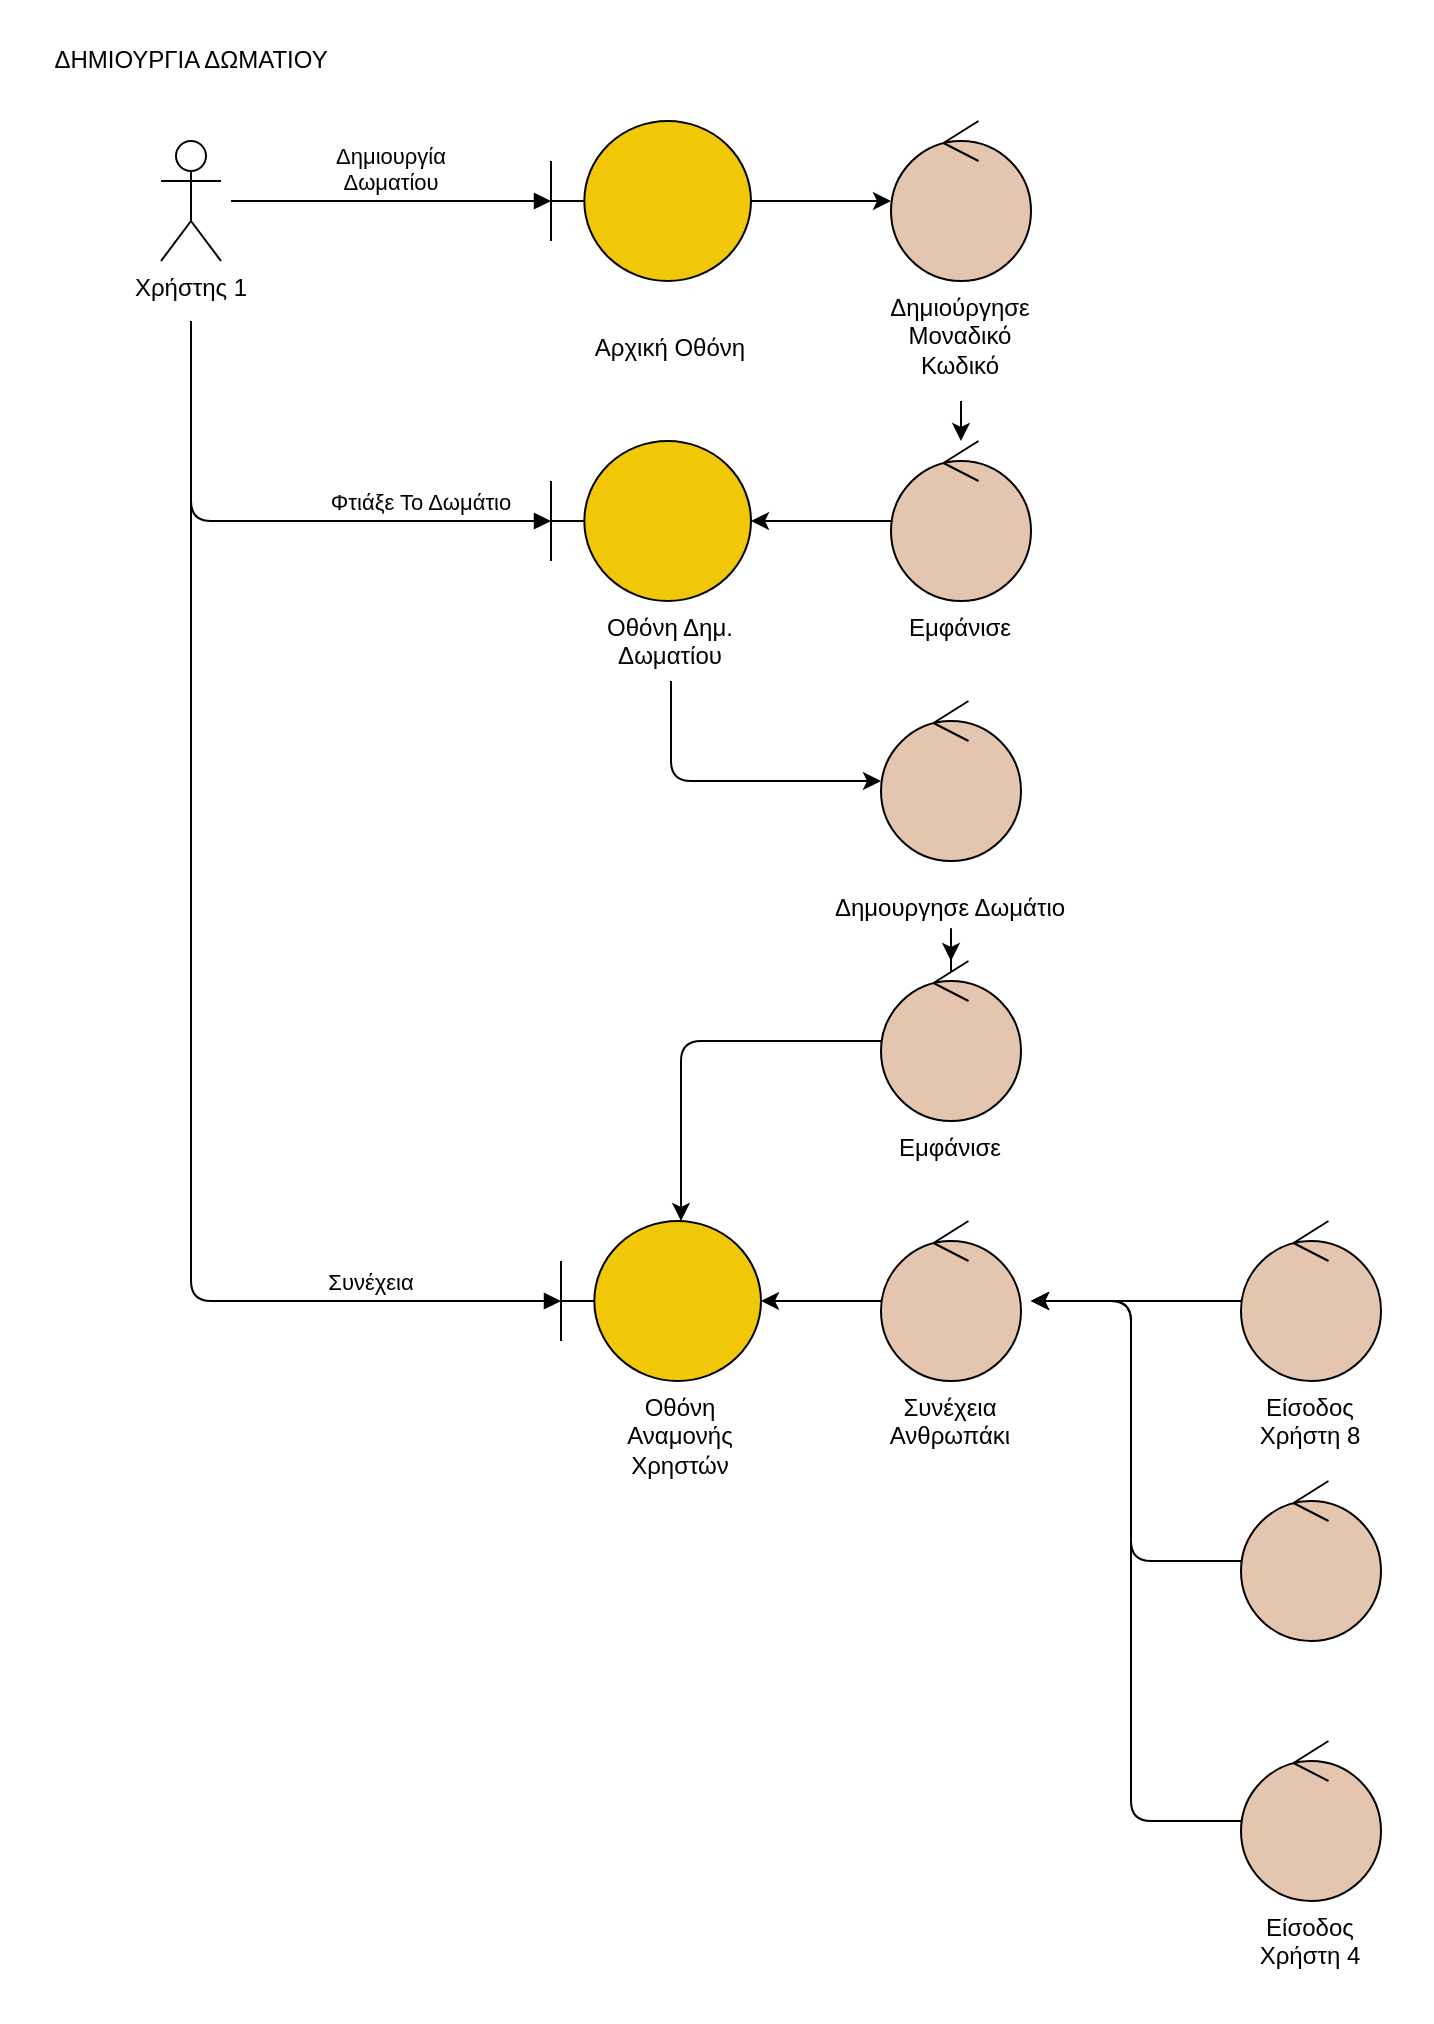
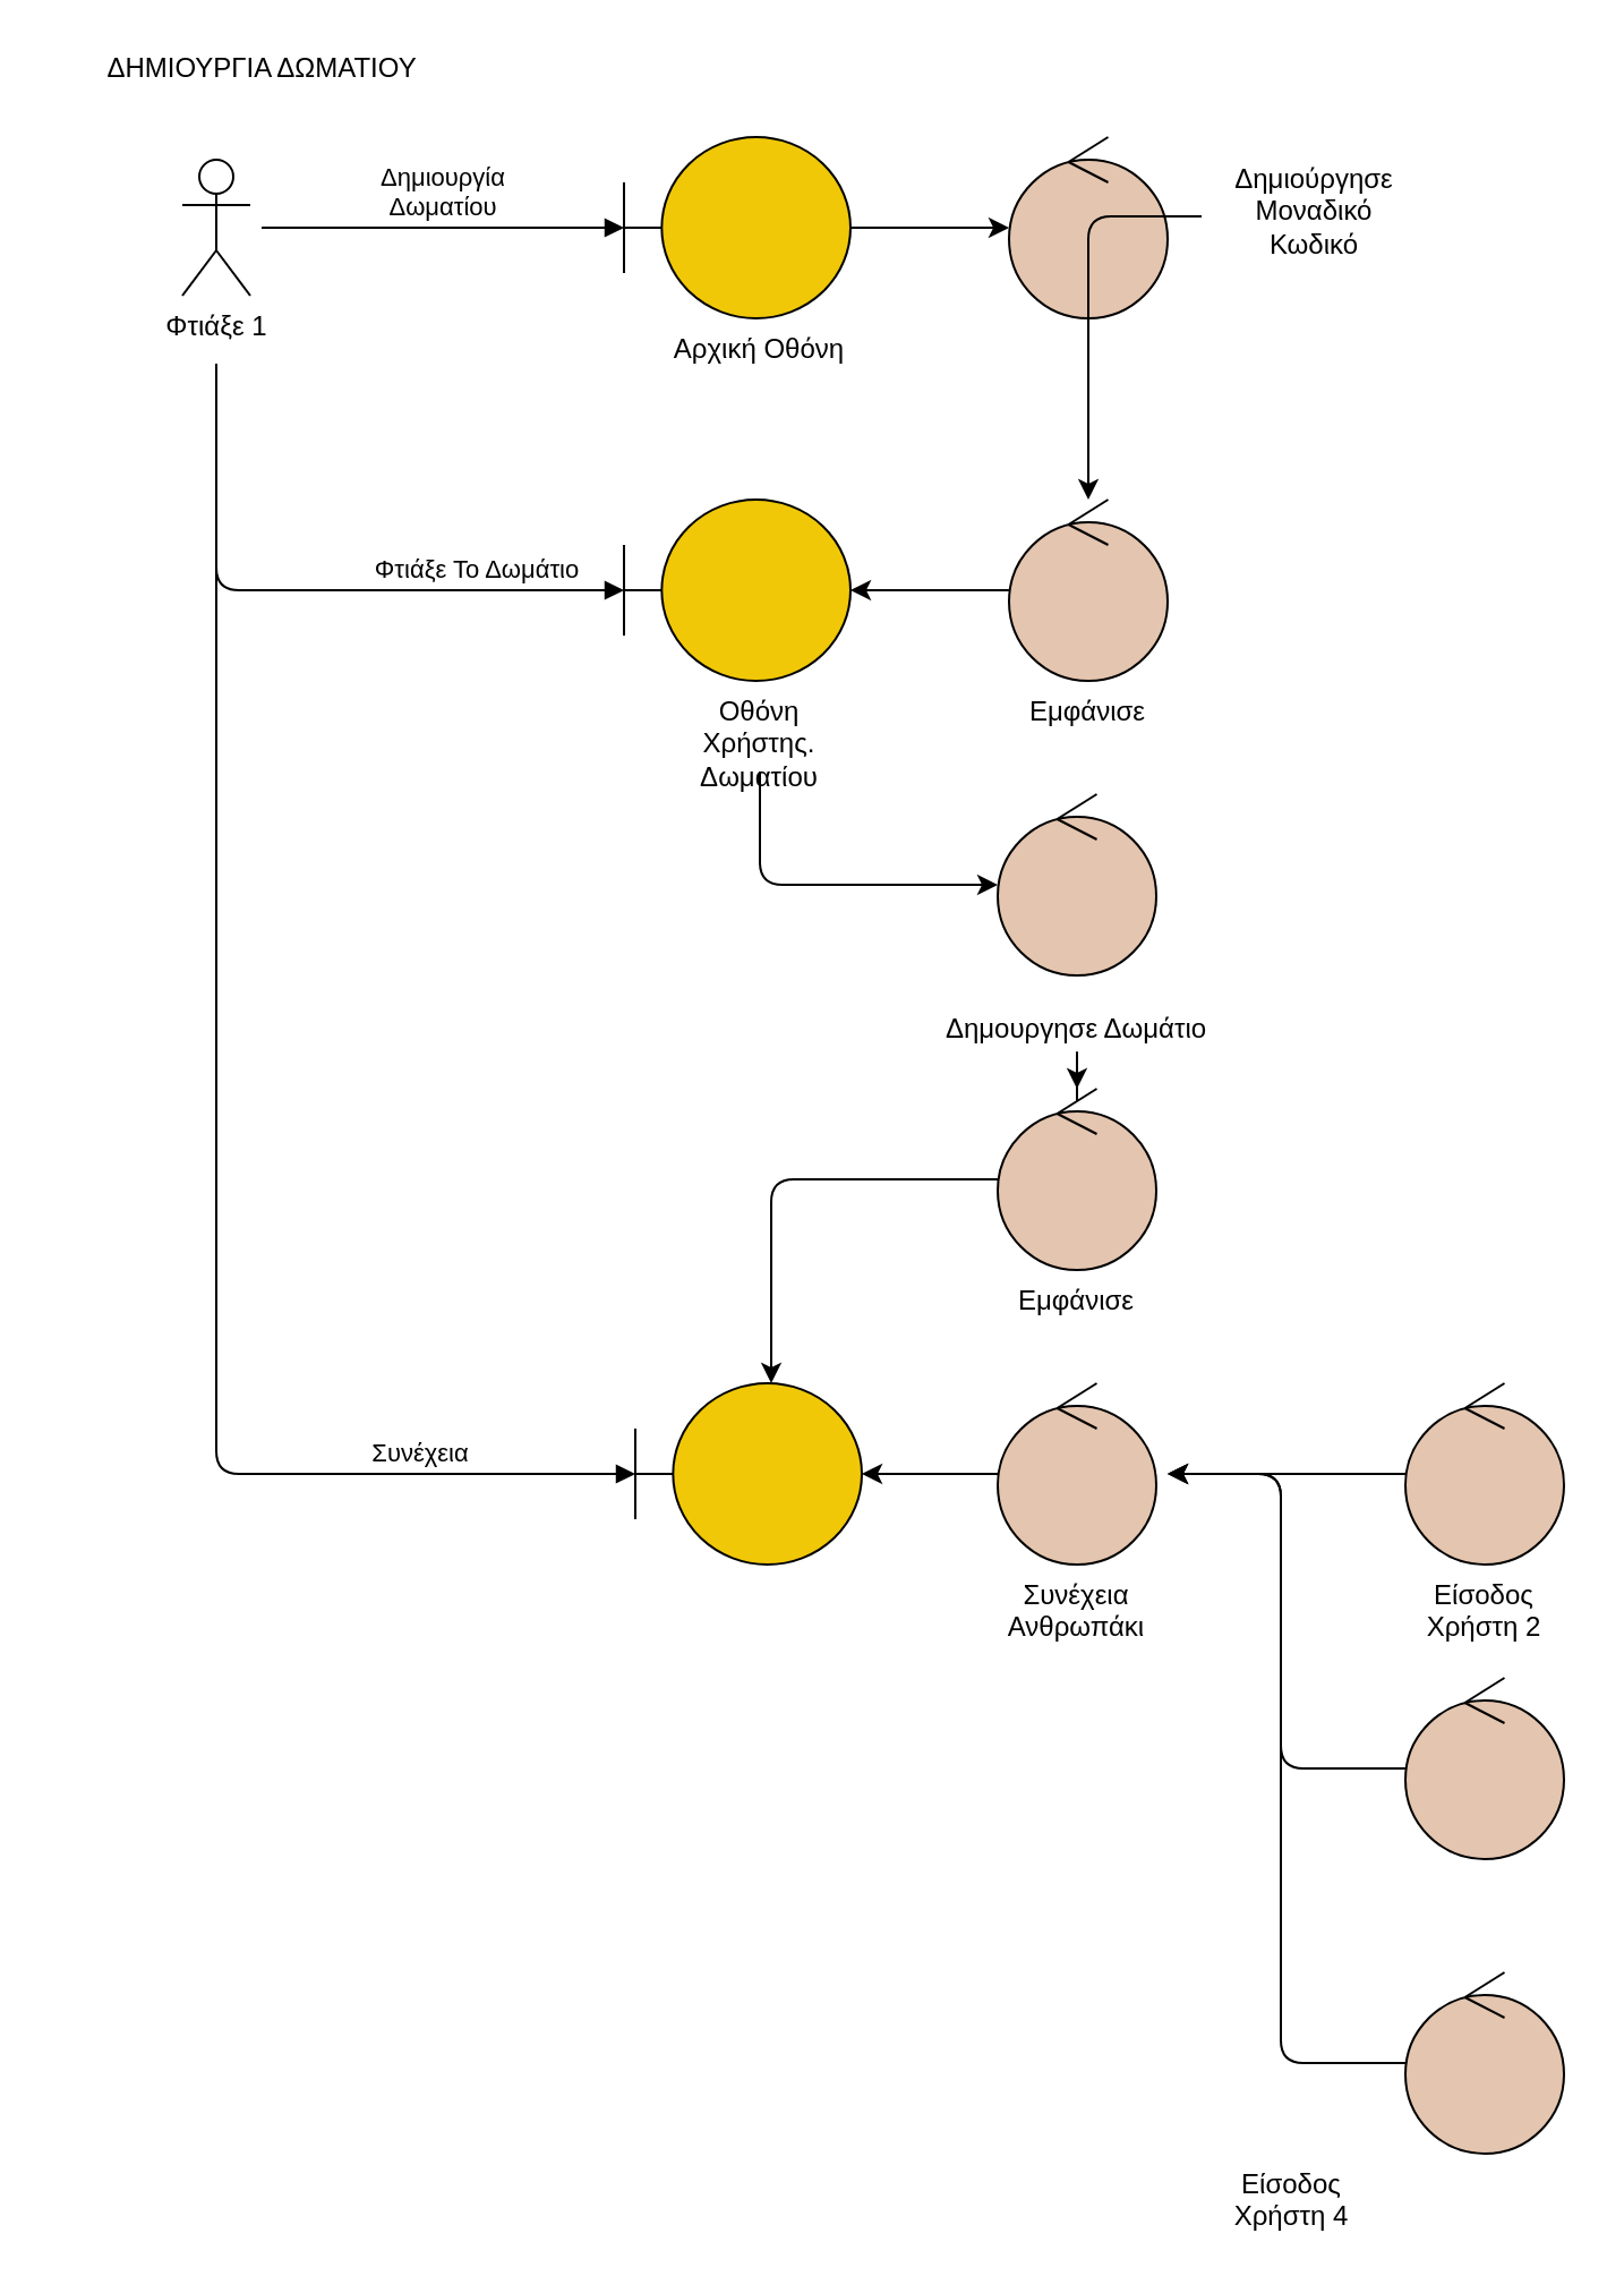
- <mxCell id="2" value="ΔΗΜΙΟΥΡΓΙΑ ΔΩΜΑΤΙΟΥ" style="text;html=1;align=center;verticalAlign=middle;resizable=0;points=[];autosize=1;strokeColor=none;fillColor=none;" parent="1" vertex="1"><mxGeometry x="20" y="20" width="150" height="20" as="geometry" /></mxCell>
+ <mxCell id="2" value="ΔΗΜΙΟΥΡΓΙΑ ΔΩΜΑΤΙΟΥ" style="text;html=1;align=center;verticalAlign=middle;resizable=0;points=[];autosize=1;strokeColor=none;fillColor=none;" parent="1" vertex="1"><mxGeometry x="40" y="20" width="150" height="20" as="geometry" /></mxCell>
- <mxCell id="5" value="Χρήστης 1" style="shape=umlActor;verticalLabelPosition=bottom;verticalAlign=top;html=1;" parent="1" vertex="1"><mxGeometry x="80" y="70" width="30" height="60" as="geometry" /></mxCell>
+ <mxCell id="5" value="Φτιάξε 1" style="shape=umlActor;verticalLabelPosition=bottom;verticalAlign=top;html=1;" parent="1" vertex="1"><mxGeometry x="80" y="70" width="30" height="60" as="geometry" /></mxCell>
- <mxCell id="28" value="&lt;meta charset=&quot;utf-8&quot;&gt;&lt;span style=&quot;color: rgb(0, 0, 0); font-family: helvetica; font-size: 12px; font-style: normal; font-weight: 400; letter-spacing: normal; text-indent: 0px; text-transform: none; word-spacing: 0px; display: inline; float: none;&quot;&gt;Δημιούργησε&lt;/span&gt;&lt;br style=&quot;color: rgb(0, 0, 0); font-family: helvetica; font-size: 12px; font-style: normal; font-weight: 400; letter-spacing: normal; text-indent: 0px; text-transform: none; word-spacing: 0px;&quot;&gt;&lt;span style=&quot;color: rgb(0, 0, 0); font-family: helvetica; font-size: 12px; font-style: normal; font-weight: 400; letter-spacing: normal; text-indent: 0px; text-transform: none; word-spacing: 0px; display: inline; float: none;&quot;&gt;Μοναδικό&lt;/span&gt;&lt;br style=&quot;color: rgb(0, 0, 0); font-family: helvetica; font-size: 12px; font-style: normal; font-weight: 400; letter-spacing: normal; text-indent: 0px; text-transform: none; word-spacing: 0px;&quot;&gt;&lt;span style=&quot;color: rgb(0, 0, 0); font-family: helvetica; font-size: 12px; font-style: normal; font-weight: 400; letter-spacing: normal; text-indent: 0px; text-transform: none; word-spacing: 0px; display: inline; float: none;&quot;&gt;Κωδικό&lt;/span&gt;" style="text;whiteSpace=wrap;html=1;align=center;labelBackgroundColor=none;" parent="1" vertex="1"><mxGeometry x="430" y="140" width="100" height="60" as="geometry" /></mxCell>
+ <mxCell id="28" value="&lt;meta charset=&quot;utf-8&quot;&gt;&lt;span style=&quot;color: rgb(0, 0, 0); font-family: helvetica; font-size: 12px; font-style: normal; font-weight: 400; letter-spacing: normal; text-indent: 0px; text-transform: none; word-spacing: 0px; display: inline; float: none;&quot;&gt;Δημιούργησε&lt;/span&gt;&lt;br style=&quot;color: rgb(0, 0, 0); font-family: helvetica; font-size: 12px; font-style: normal; font-weight: 400; letter-spacing: normal; text-indent: 0px; text-transform: none; word-spacing: 0px;&quot;&gt;&lt;span style=&quot;color: rgb(0, 0, 0); font-family: helvetica; font-size: 12px; font-style: normal; font-weight: 400; letter-spacing: normal; text-indent: 0px; text-transform: none; word-spacing: 0px; display: inline; float: none;&quot;&gt;Μοναδικό&lt;/span&gt;&lt;br style=&quot;color: rgb(0, 0, 0); font-family: helvetica; font-size: 12px; font-style: normal; font-weight: 400; letter-spacing: normal; text-indent: 0px; text-transform: none; word-spacing: 0px;&quot;&gt;&lt;span style=&quot;color: rgb(0, 0, 0); font-family: helvetica; font-size: 12px; font-style: normal; font-weight: 400; letter-spacing: normal; text-indent: 0px; text-transform: none; word-spacing: 0px; display: inline; float: none;&quot;&gt;Κωδικό&lt;/span&gt;" style="text;whiteSpace=wrap;html=1;align=center;labelBackgroundColor=none;" parent="1" vertex="1"><mxGeometry x="530" y="65" width="100" height="60" as="geometry" /></mxCell>
- <mxCell id="26" value="&lt;meta charset=&quot;utf-8&quot;&gt;&lt;span style=&quot;color: rgb(0, 0, 0); font-family: helvetica; font-size: 12px; font-style: normal; font-weight: 400; letter-spacing: normal; text-indent: 0px; text-transform: none; word-spacing: 0px; display: inline; float: none;&quot;&gt;Αρχική Οθόνη&lt;/span&gt;" style="text;whiteSpace=wrap;html=1;align=center;labelBackgroundColor=none;" parent="1" vertex="1"><mxGeometry x="280" y="160" width="110" height="30" as="geometry" /></mxCell>
+ <mxCell id="26" value="&lt;meta charset=&quot;utf-8&quot;&gt;&lt;span style=&quot;color: rgb(0, 0, 0); font-family: helvetica; font-size: 12px; font-style: normal; font-weight: 400; letter-spacing: normal; text-indent: 0px; text-transform: none; word-spacing: 0px; display: inline; float: none;&quot;&gt;Αρχική Οθόνη&lt;/span&gt;" style="text;whiteSpace=wrap;html=1;align=center;labelBackgroundColor=none;" parent="1" vertex="1"><mxGeometry x="280" y="140" width="110" height="30" as="geometry" /></mxCell>
- <mxCell id="30" value="&lt;meta charset=&quot;utf-8&quot;&gt;&lt;span style=&quot;color: rgb(0, 0, 0); font-family: helvetica; font-size: 12px; font-style: normal; font-weight: 400; letter-spacing: normal; text-indent: 0px; text-transform: none; word-spacing: 0px; display: inline; float: none;&quot;&gt;Οθόνη Δημ.&lt;/span&gt;&lt;br style=&quot;color: rgb(0, 0, 0); font-family: helvetica; font-size: 12px; font-style: normal; font-weight: 400; letter-spacing: normal; text-indent: 0px; text-transform: none; word-spacing: 0px;&quot;&gt;&lt;span style=&quot;color: rgb(0, 0, 0); font-family: helvetica; font-size: 12px; font-style: normal; font-weight: 400; letter-spacing: normal; text-indent: 0px; text-transform: none; word-spacing: 0px; display: inline; float: none;&quot;&gt;Δωματίου&lt;/span&gt;" style="text;whiteSpace=wrap;html=1;align=center;labelBackgroundColor=none;" parent="1" vertex="1"><mxGeometry x="290" y="300" width="90" height="40" as="geometry" /></mxCell>
+ <mxCell id="30" value="&lt;meta charset=&quot;utf-8&quot;&gt;&lt;span style=&quot;color: rgb(0, 0, 0); font-family: helvetica; font-size: 12px; font-style: normal; font-weight: 400; letter-spacing: normal; text-indent: 0px; text-transform: none; word-spacing: 0px; display: inline; float: none;&quot;&gt;Οθόνη Χρήστης.&lt;/span&gt;&lt;br style=&quot;color: rgb(0, 0, 0); font-family: helvetica; font-size: 12px; font-style: normal; font-weight: 400; letter-spacing: normal; text-indent: 0px; text-transform: none; word-spacing: 0px;&quot;&gt;&lt;span style=&quot;color: rgb(0, 0, 0); font-family: helvetica; font-size: 12px; font-style: normal; font-weight: 400; letter-spacing: normal; text-indent: 0px; text-transform: none; word-spacing: 0px; display: inline; float: none;&quot;&gt;Δωματίου&lt;/span&gt;" style="text;whiteSpace=wrap;html=1;align=center;labelBackgroundColor=none;" parent="1" vertex="1"><mxGeometry x="290" y="300" width="90" height="40" as="geometry" /></mxCell>
- <mxCell id="36" value="&lt;meta charset=&quot;utf-8&quot;&gt;&lt;span style=&quot;color: rgb(0, 0, 0); font-family: helvetica; font-size: 12px; font-style: normal; font-weight: 400; letter-spacing: normal; text-indent: 0px; text-transform: none; word-spacing: 0px; display: inline; float: none;&quot;&gt;Είσοδος&lt;/span&gt;&lt;br style=&quot;color: rgb(0, 0, 0); font-family: helvetica; font-size: 12px; font-style: normal; font-weight: 400; letter-spacing: normal; text-indent: 0px; text-transform: none; word-spacing: 0px;&quot;&gt;&lt;span style=&quot;color: rgb(0, 0, 0); font-family: helvetica; font-size: 12px; font-style: normal; font-weight: 400; letter-spacing: normal; text-indent: 0px; text-transform: none; word-spacing: 0px; display: inline; float: none;&quot;&gt;Χρήστη 8&lt;/span&gt;" style="text;whiteSpace=wrap;html=1;align=center;labelBackgroundColor=none;" parent="1" vertex="1"><mxGeometry x="615" y="690" width="80" height="40" as="geometry" /></mxCell>
+ <mxCell id="36" value="&lt;meta charset=&quot;utf-8&quot;&gt;&lt;span style=&quot;color: rgb(0, 0, 0); font-family: helvetica; font-size: 12px; font-style: normal; font-weight: 400; letter-spacing: normal; text-indent: 0px; text-transform: none; word-spacing: 0px; display: inline; float: none;&quot;&gt;Είσοδος&lt;/span&gt;&lt;br style=&quot;color: rgb(0, 0, 0); font-family: helvetica; font-size: 12px; font-style: normal; font-weight: 400; letter-spacing: normal; text-indent: 0px; text-transform: none; word-spacing: 0px;&quot;&gt;&lt;span style=&quot;color: rgb(0, 0, 0); font-family: helvetica; font-size: 12px; font-style: normal; font-weight: 400; letter-spacing: normal; text-indent: 0px; text-transform: none; word-spacing: 0px; display: inline; float: none;&quot;&gt;Χρήστη 2&lt;/span&gt;" style="text;whiteSpace=wrap;html=1;align=center;labelBackgroundColor=none;" parent="1" vertex="1"><mxGeometry x="615" y="690" width="80" height="40" as="geometry" /></mxCell>
- <mxCell id="34" value="&lt;meta charset=&quot;utf-8&quot;&gt;&lt;span style=&quot;color: rgb(0, 0, 0); font-family: helvetica; font-size: 12px; font-style: normal; font-weight: 400; letter-spacing: normal; text-indent: 0px; text-transform: none; word-spacing: 0px; display: inline; float: none;&quot;&gt;Οθόνη&lt;/span&gt;&lt;br style=&quot;color: rgb(0, 0, 0); font-family: helvetica; font-size: 12px; font-style: normal; font-weight: 400; letter-spacing: normal; text-indent: 0px; text-transform: none; word-spacing: 0px;&quot;&gt;&lt;span style=&quot;color: rgb(0, 0, 0); font-family: helvetica; font-size: 12px; font-style: normal; font-weight: 400; letter-spacing: normal; text-indent: 0px; text-transform: none; word-spacing: 0px; display: inline; float: none;&quot;&gt;Αναμονής&lt;/span&gt;&lt;br style=&quot;color: rgb(0, 0, 0); font-family: helvetica; font-size: 12px; font-style: normal; font-weight: 400; letter-spacing: normal; text-indent: 0px; text-transform: none; word-spacing: 0px;&quot;&gt;&lt;span style=&quot;color: rgb(0, 0, 0); font-family: helvetica; font-size: 12px; font-style: normal; font-weight: 400; letter-spacing: normal; text-indent: 0px; text-transform: none; word-spacing: 0px; display: inline; float: none;&quot;&gt;Χρηστών&lt;/span&gt;" style="text;whiteSpace=wrap;html=1;align=center;labelBackgroundColor=none;" parent="1" vertex="1"><mxGeometry x="300" y="690" width="80" height="60" as="geometry" /></mxCell>
- <mxCell id="37" value="&lt;meta charset=&quot;utf-8&quot;&gt;&lt;span style=&quot;color: rgb(0, 0, 0); font-family: helvetica; font-size: 12px; font-style: normal; font-weight: 400; letter-spacing: normal; text-indent: 0px; text-transform: none; word-spacing: 0px; display: inline; float: none;&quot;&gt;Είσοδος&lt;/span&gt;&lt;br style=&quot;color: rgb(0, 0, 0); font-family: helvetica; font-size: 12px; font-style: normal; font-weight: 400; letter-spacing: normal; text-indent: 0px; text-transform: none; word-spacing: 0px;&quot;&gt;&lt;span style=&quot;color: rgb(0, 0, 0); font-family: helvetica; font-size: 12px; font-style: normal; font-weight: 400; letter-spacing: normal; text-indent: 0px; text-transform: none; word-spacing: 0px; display: inline; float: none;&quot;&gt;Χρήστη 4&lt;/span&gt;" style="text;whiteSpace=wrap;html=1;align=center;labelBackgroundColor=none;" parent="1" vertex="1"><mxGeometry x="615" y="950" width="80" height="40" as="geometry" /></mxCell>
+ <mxCell id="37" value="&lt;meta charset=&quot;utf-8&quot;&gt;&lt;span style=&quot;color: rgb(0, 0, 0); font-family: helvetica; font-size: 12px; font-style: normal; font-weight: 400; letter-spacing: normal; text-indent: 0px; text-transform: none; word-spacing: 0px; display: inline; float: none;&quot;&gt;Είσοδος&lt;/span&gt;&lt;br style=&quot;color: rgb(0, 0, 0); font-family: helvetica; font-size: 12px; font-style: normal; font-weight: 400; letter-spacing: normal; text-indent: 0px; text-transform: none; word-spacing: 0px;&quot;&gt;&lt;span style=&quot;color: rgb(0, 0, 0); font-family: helvetica; font-size: 12px; font-style: normal; font-weight: 400; letter-spacing: normal; text-indent: 0px; text-transform: none; word-spacing: 0px; display: inline; float: none;&quot;&gt;Χρήστη 4&lt;/span&gt;" style="text;whiteSpace=wrap;html=1;align=center;labelBackgroundColor=none;" parent="1" vertex="1"><mxGeometry x="530" y="950" width="80" height="40" as="geometry" /></mxCell>
